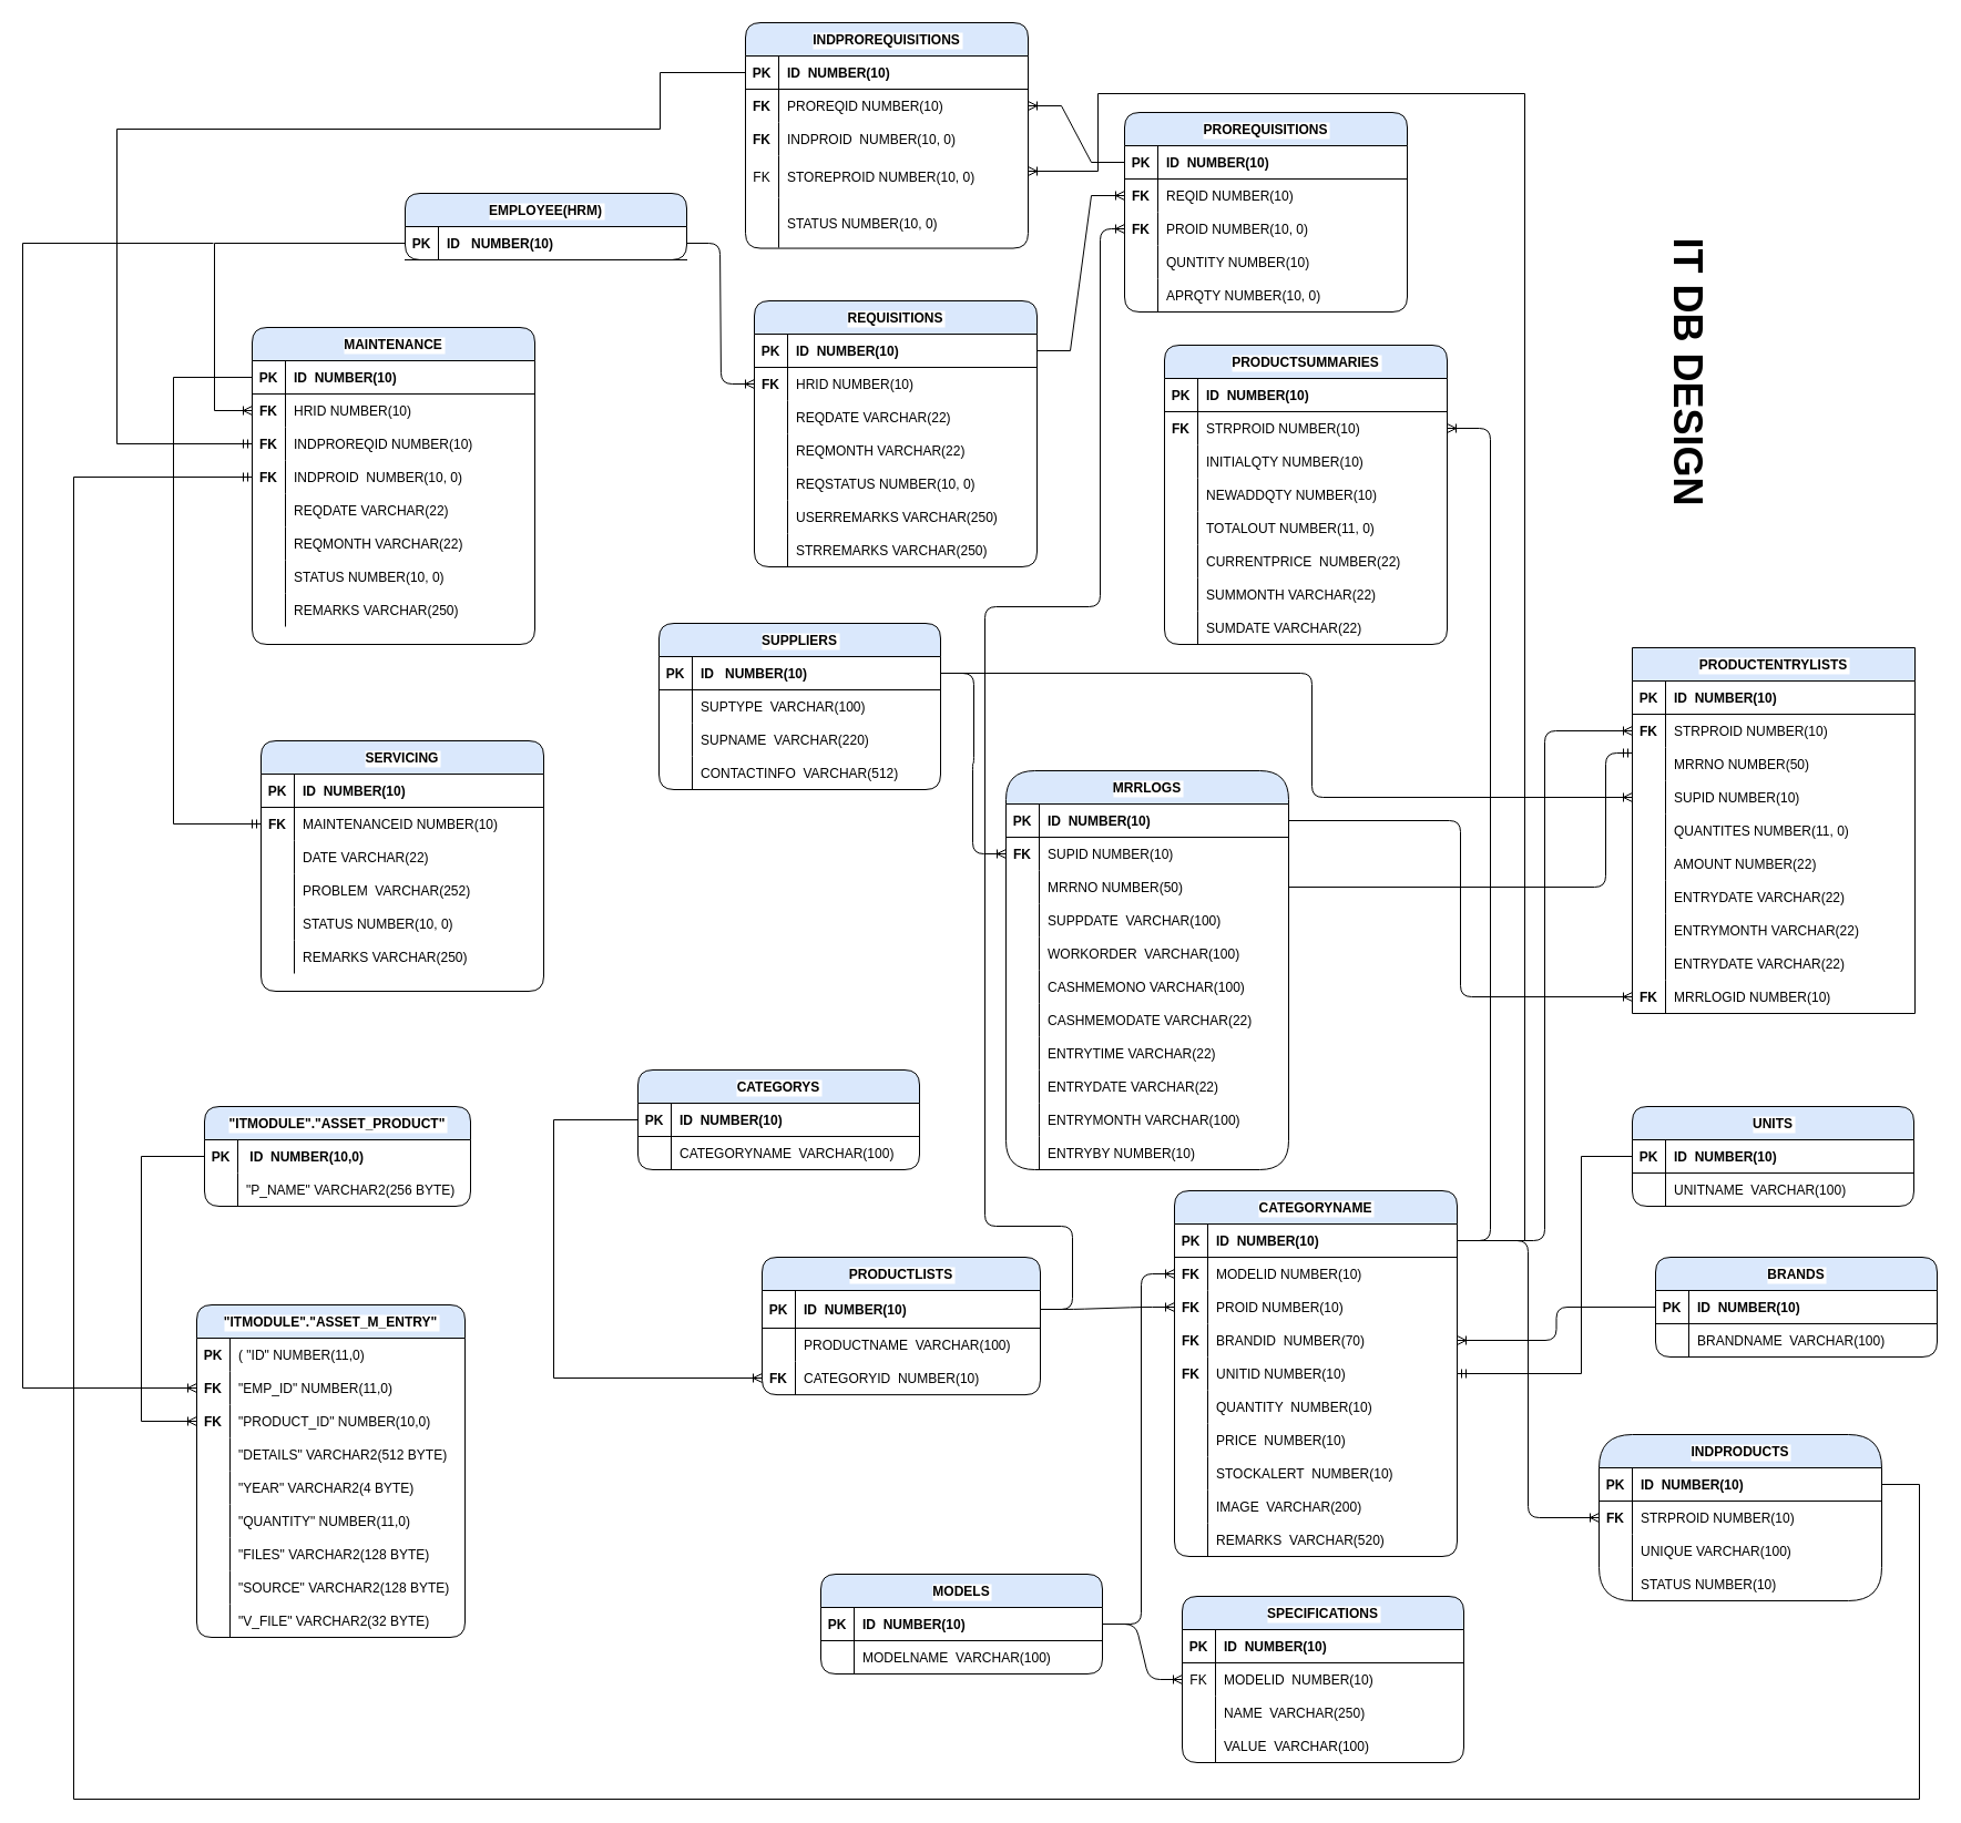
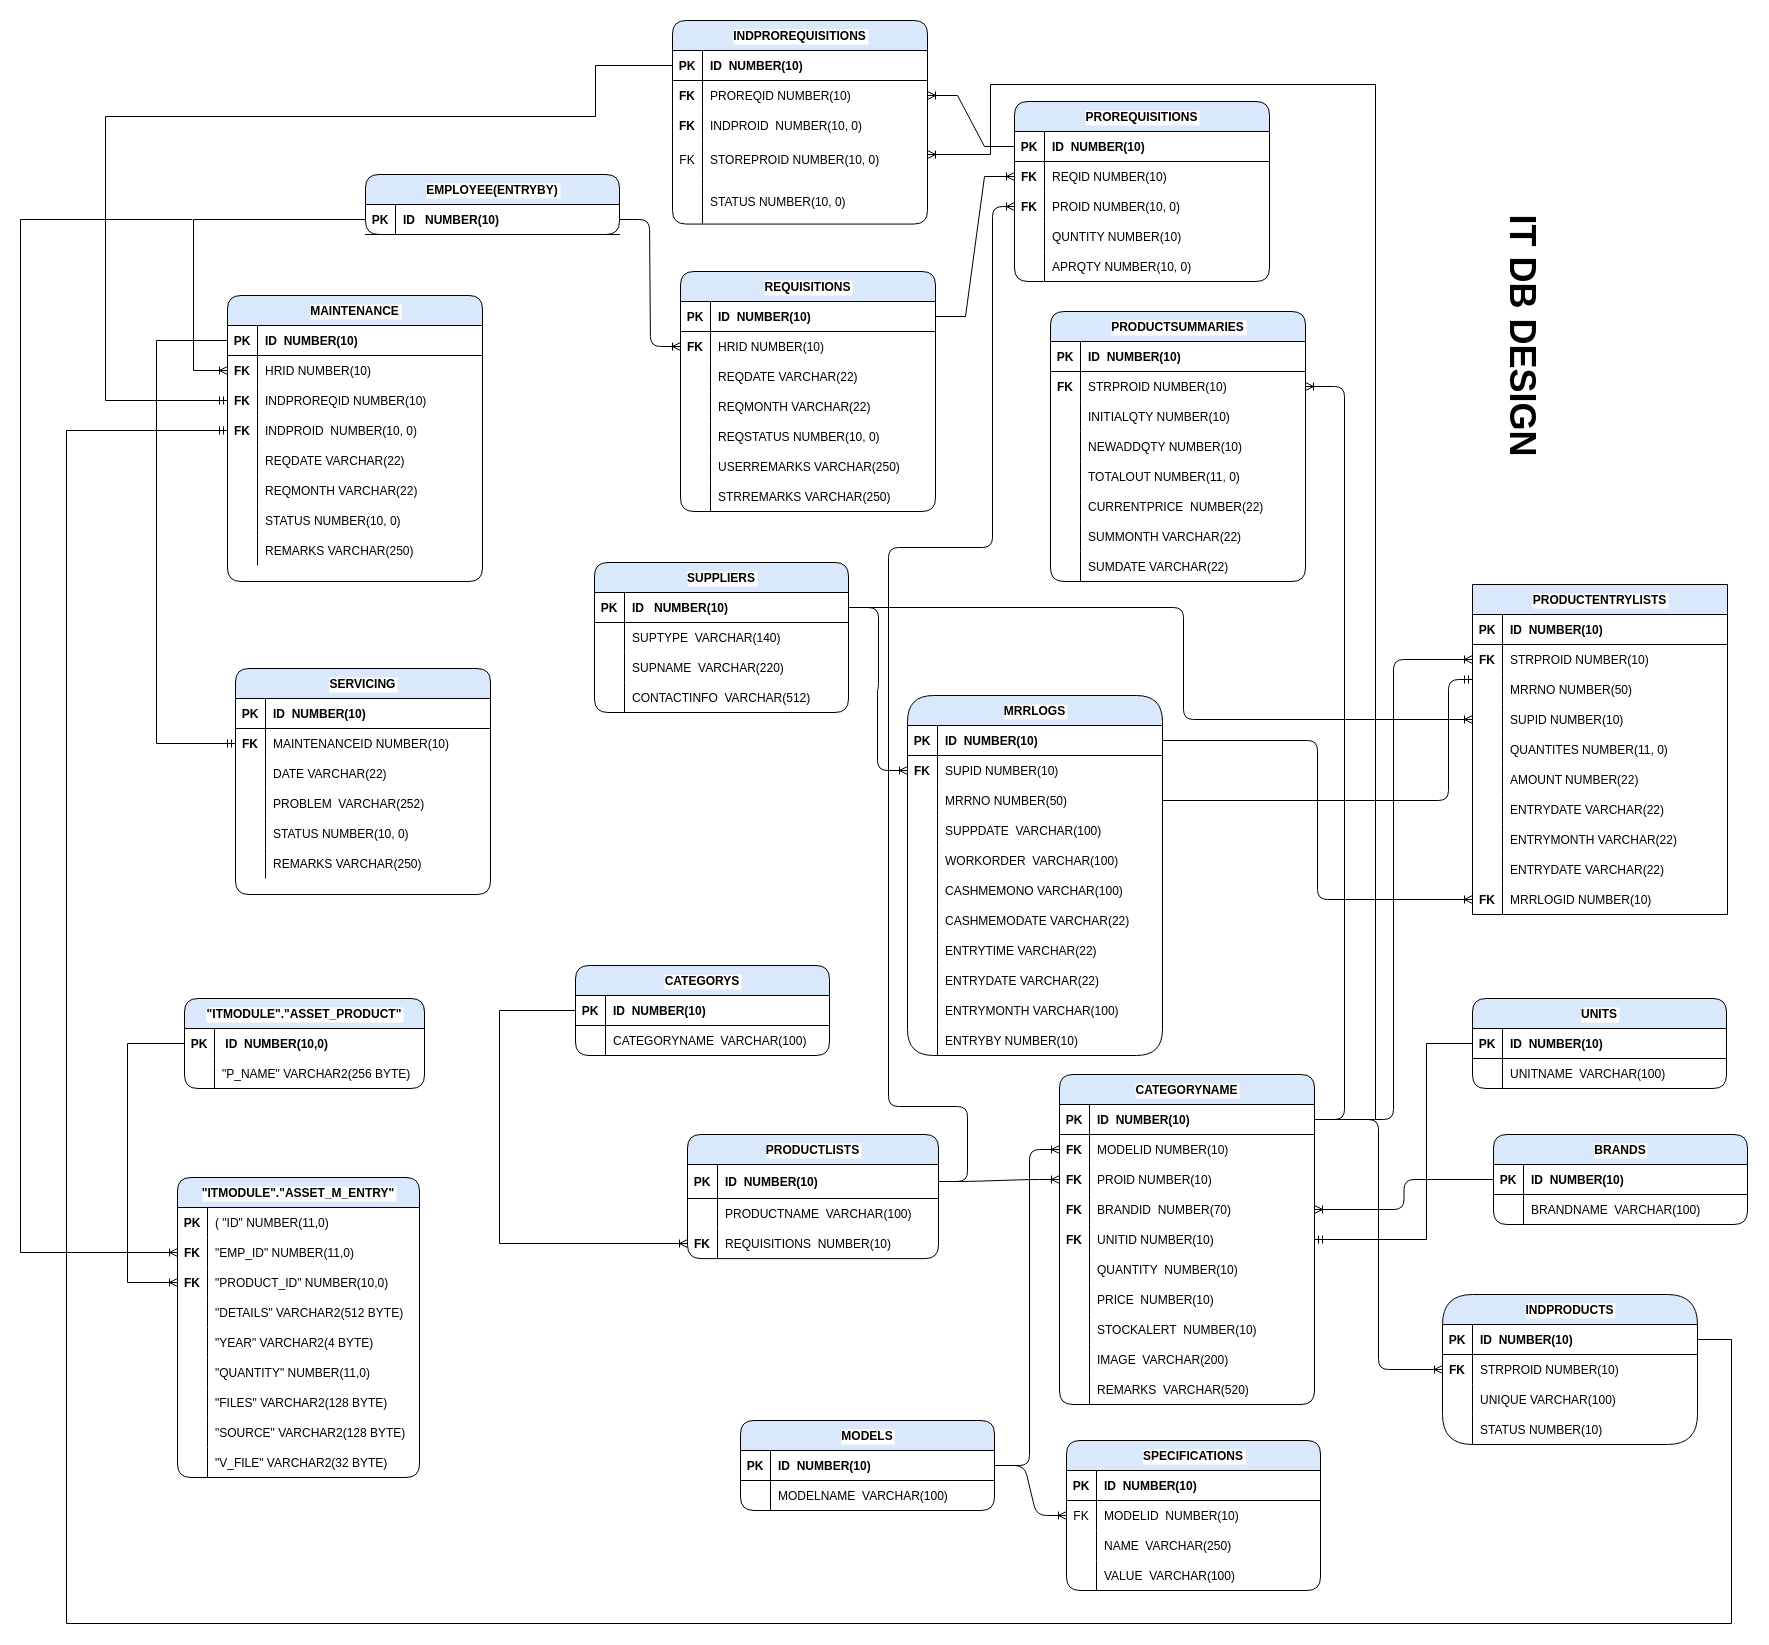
- <mxCell id="211" value="EMPLOYEE(HRM)" style="shape=table;startSize=30;container=1;collapsible=1;childLayout=tableLayout;fixedRows=1;rowLines=0;fontStyle=1;align=center;resizeLast=1;fillColor=#dae8fc;strokeColor=default;labelBackgroundColor=default;rounded=1;" parent="1" vertex="1"><mxGeometry x="365" y="174" width="254" height="60" as="geometry" /></mxCell>
+ <mxCell id="211" value="EMPLOYEE(ENTRYBY)" style="shape=table;startSize=30;container=1;collapsible=1;childLayout=tableLayout;fixedRows=1;rowLines=0;fontStyle=1;align=center;resizeLast=1;fillColor=#dae8fc;strokeColor=default;labelBackgroundColor=default;rounded=1;" parent="1" vertex="1"><mxGeometry x="365" y="174" width="254" height="60" as="geometry" /></mxCell>
- <mxCell id="53" value="SUPTYPE  VARCHAR(100)" style="shape=partialRectangle;connectable=0;fillColor=none;top=0;left=0;bottom=0;right=0;align=left;spacingLeft=6;overflow=hidden;rounded=1;strokeColor=default;" parent="51" vertex="1"><mxGeometry x="30" width="224" height="30" as="geometry"><mxRectangle width="224" height="30" as="alternateBounds" /></mxGeometry></mxCell>
+ <mxCell id="53" value="SUPTYPE  VARCHAR(140)" style="shape=partialRectangle;connectable=0;fillColor=none;top=0;left=0;bottom=0;right=0;align=left;spacingLeft=6;overflow=hidden;rounded=1;strokeColor=default;" parent="51" vertex="1"><mxGeometry x="30" width="224" height="30" as="geometry"><mxRectangle width="224" height="30" as="alternateBounds" /></mxGeometry></mxCell>
- <mxCell id="11" value="CATEGORYID  NUMBER(10)" style="shape=partialRectangle;connectable=0;fillColor=none;top=0;left=0;bottom=0;right=0;align=left;spacingLeft=6;overflow=hidden;rounded=1;strokeColor=default;" parent="9" vertex="1"><mxGeometry x="30" width="221" height="30" as="geometry"><mxRectangle width="221" height="30" as="alternateBounds" /></mxGeometry></mxCell>
+ <mxCell id="11" value="REQUISITIONS  NUMBER(10)" style="shape=partialRectangle;connectable=0;fillColor=none;top=0;left=0;bottom=0;right=0;align=left;spacingLeft=6;overflow=hidden;rounded=1;strokeColor=default;" parent="9" vertex="1"><mxGeometry x="30" width="221" height="30" as="geometry"><mxRectangle width="221" height="30" as="alternateBounds" /></mxGeometry></mxCell>
